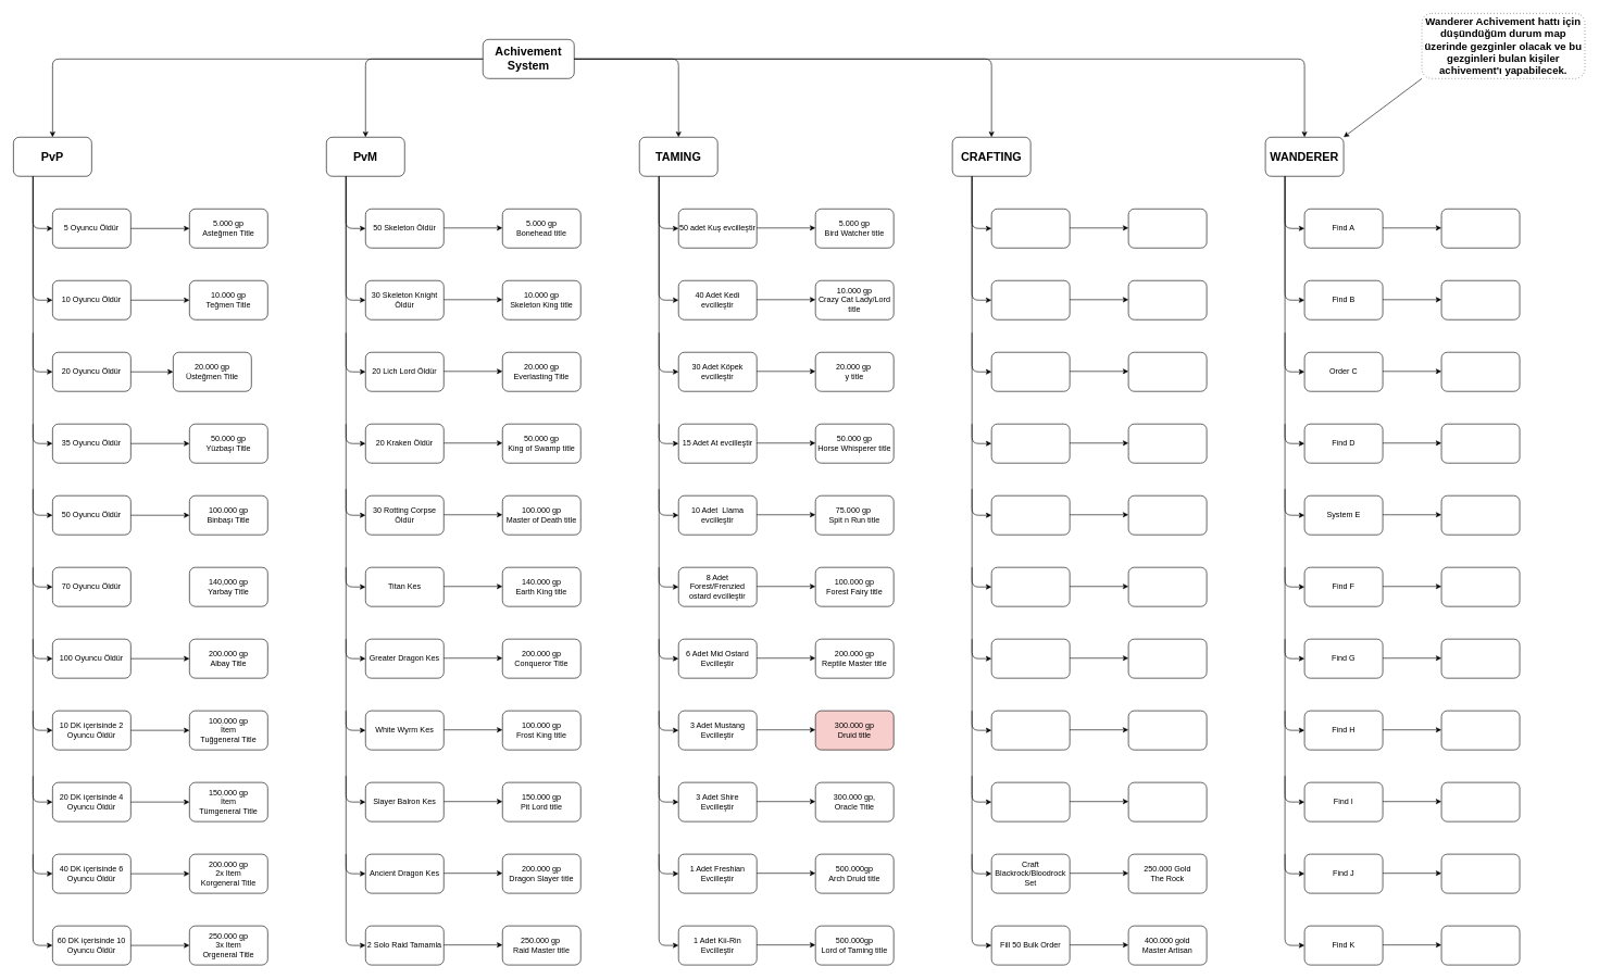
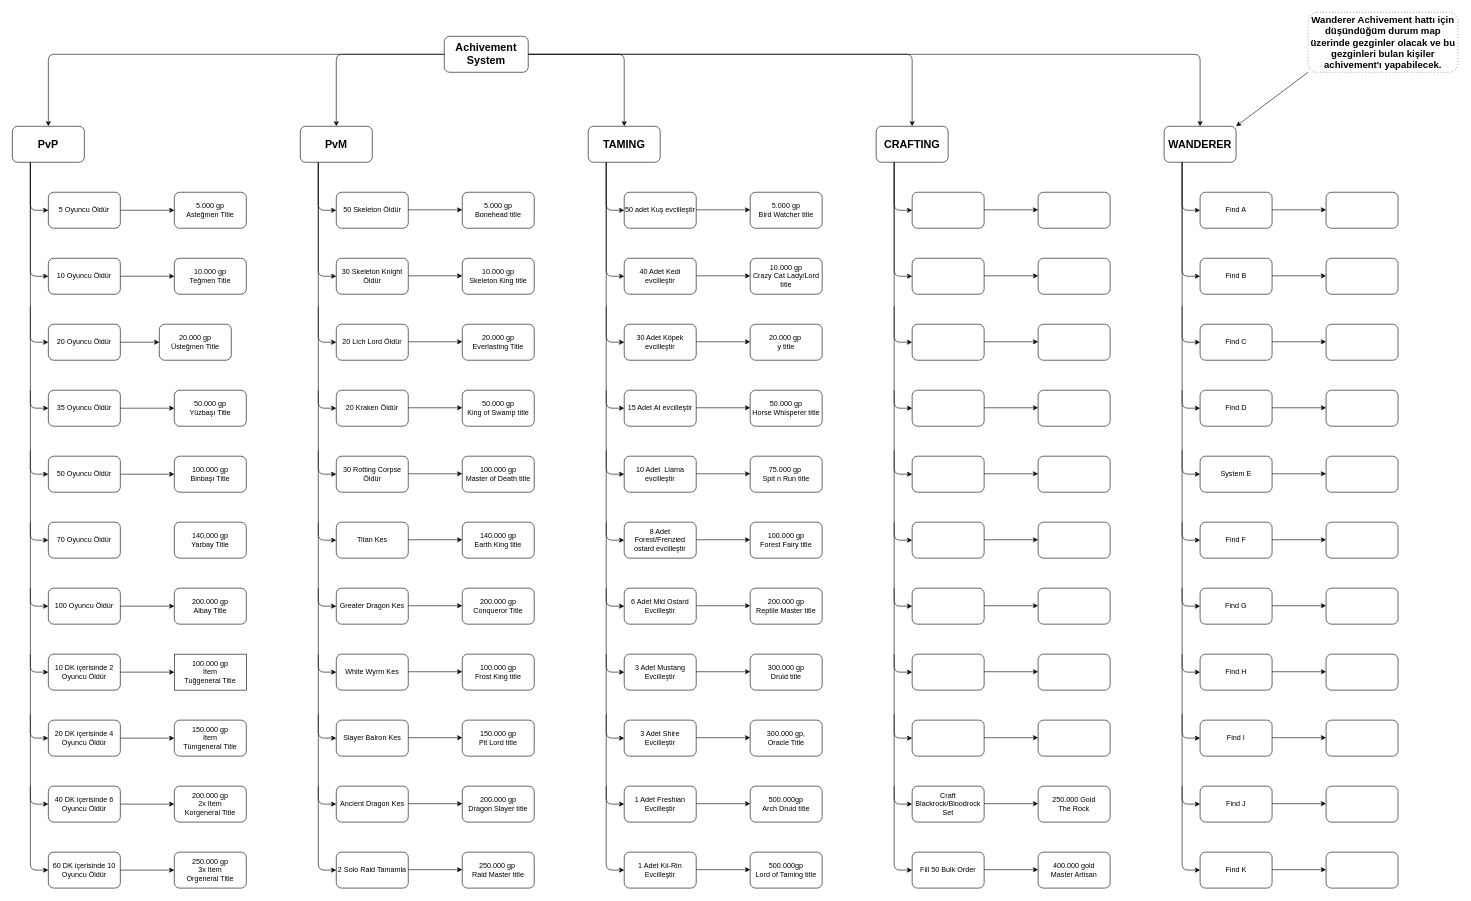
- <mxCell id="190" value="Order C" style="rounded=1;whiteSpace=wrap;html=1;" parent="1" vertex="1"><mxGeometry x="2000" y="540" width="120" height="60" as="geometry" /></mxCell>
+ <mxCell id="190" value="Find C" style="rounded=1;whiteSpace=wrap;html=1;" parent="1" vertex="1"><mxGeometry x="2000" y="540" width="120" height="60" as="geometry" /></mxCell>
- <mxCell id="64" value="100.000 gp&lt;br&gt;İtem&lt;br&gt;Tuğgeneral Title" style="rounded=1;whiteSpace=wrap;html=1;" parent="1" vertex="1"><mxGeometry x="290" y="1090" width="120" height="60" as="geometry" /></mxCell>
+ <mxCell id="64" value="100.000 gp&lt;br&gt;İtem&lt;br&gt;Tuğgeneral Title" style="whiteSpace=wrap;html=1;rounded=0;" parent="1" vertex="1"><mxGeometry x="290" y="1090" width="120" height="60" as="geometry" /></mxCell>
- <mxCell id="129" value="300.000 gp&lt;br&gt;Druid title" style="rounded=1;whiteSpace=wrap;html=1;fillColor=#f8cecc;" parent="1" vertex="1"><mxGeometry x="1250" y="1090" width="120" height="60" as="geometry" /></mxCell>
+ <mxCell id="129" value="300.000 gp&lt;br&gt;Druid title" style="rounded=1;whiteSpace=wrap;html=1;" parent="1" vertex="1"><mxGeometry x="1250" y="1090" width="120" height="60" as="geometry" /></mxCell>
